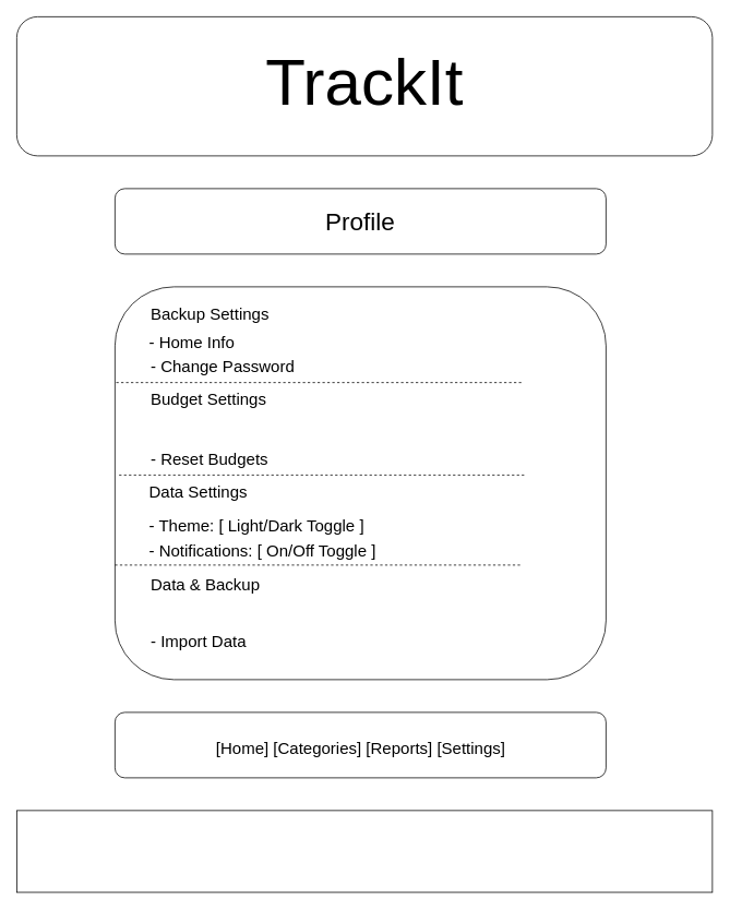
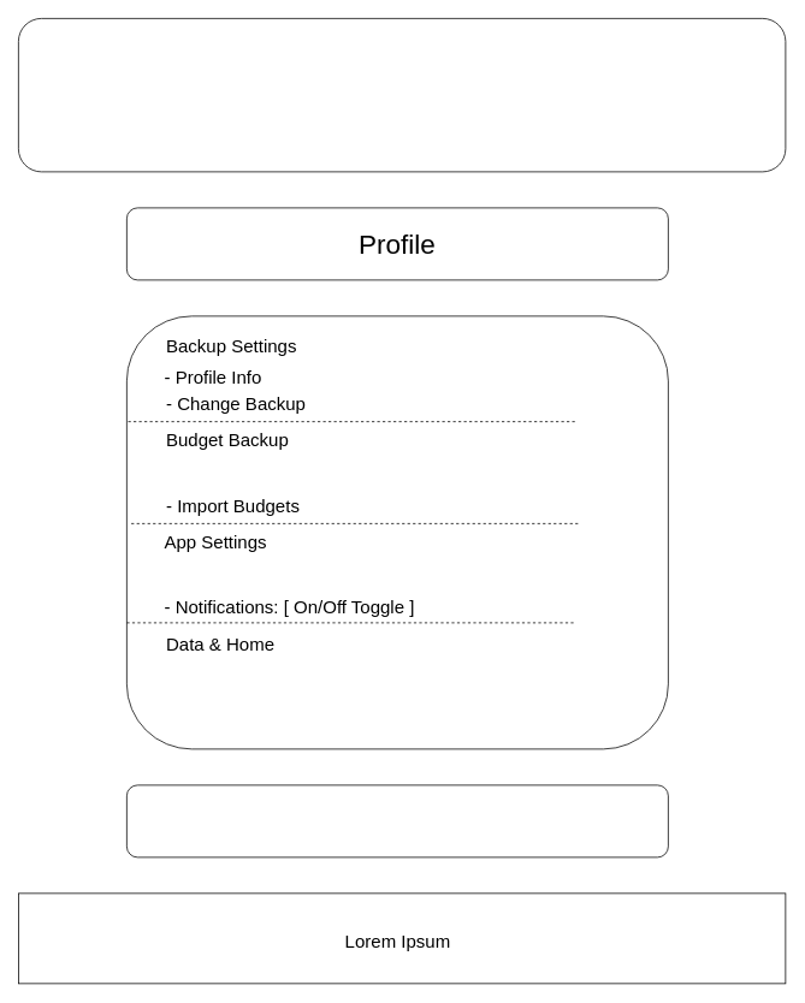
- <mxCell id="7" value="&lt;font style=&quot;font-size: 80px;&quot;&gt;TrackIt&lt;/font&gt;" style="text;strokeColor=none;align=center;fillColor=none;html=1;verticalAlign=middle;whiteSpace=wrap;rounded=0;" vertex="1" parent="1"><mxGeometry x="275" y="70" width="340" height="60" as="geometry" /></mxCell>
- <mxCell id="12" value="&lt;blockquote style=&quot;margin: 0 0 0 40px; border: none; padding: 0px;&quot;&gt;&lt;span style=&quot;font-size: 20px;&quot;&gt;- Home Info&lt;/span&gt;&lt;/blockquote&gt;" style="text;strokeColor=none;align=left;fillColor=none;html=1;verticalAlign=middle;whiteSpace=wrap;rounded=0;fontSize=30;" vertex="1" parent="1"><mxGeometry x="140" y="399" width="495" height="30" as="geometry" /></mxCell>
+ <mxCell id="12" value="&lt;blockquote style=&quot;margin: 0 0 0 40px; border: none; padding: 0px;&quot;&gt;&lt;span style=&quot;font-size: 20px;&quot;&gt;- Profile Info&lt;/span&gt;&lt;/blockquote&gt;" style="text;strokeColor=none;align=left;fillColor=none;html=1;verticalAlign=middle;whiteSpace=wrap;rounded=0;fontSize=30;" vertex="1" parent="1"><mxGeometry x="140" y="399" width="495" height="30" as="geometry" /></mxCell>
- <mxCell id="13" value="&lt;blockquote style=&quot;margin: 0 0 0 40px; border: none; padding: 0px;&quot;&gt;&lt;span style=&quot;font-size: 20px;&quot;&gt;- Change Password&lt;/span&gt;&lt;/blockquote&gt;" style="text;strokeColor=none;align=left;fillColor=none;html=1;verticalAlign=middle;whiteSpace=wrap;rounded=0;fontSize=30;" vertex="1" parent="1"><mxGeometry x="141.5" y="429" width="495" height="30" as="geometry" /></mxCell>
+ <mxCell id="13" value="&lt;blockquote style=&quot;margin: 0 0 0 40px; border: none; padding: 0px;&quot;&gt;&lt;span style=&quot;font-size: 20px;&quot;&gt;- Change Backup&lt;/span&gt;&lt;/blockquote&gt;" style="text;strokeColor=none;align=left;fillColor=none;html=1;verticalAlign=middle;whiteSpace=wrap;rounded=0;fontSize=30;" vertex="1" parent="1"><mxGeometry x="141.5" y="429" width="495" height="30" as="geometry" /></mxCell>
- <mxCell id="14" value="&lt;blockquote style=&quot;margin: 0 0 0 40px; border: none; padding: 0px;&quot;&gt;&lt;span style=&quot;font-size: 20px;&quot;&gt;Budget Settings&lt;/span&gt;&lt;/blockquote&gt;" style="text;strokeColor=none;align=left;fillColor=none;html=1;verticalAlign=middle;whiteSpace=wrap;rounded=0;fontSize=30;" vertex="1" parent="1"><mxGeometry x="141.5" y="458" width="495" height="50" as="geometry" /></mxCell>
+ <mxCell id="14" value="&lt;blockquote style=&quot;margin: 0 0 0 40px; border: none; padding: 0px;&quot;&gt;&lt;span style=&quot;font-size: 20px;&quot;&gt;Budget Backup&lt;/span&gt;&lt;/blockquote&gt;" style="text;strokeColor=none;align=left;fillColor=none;html=1;verticalAlign=middle;whiteSpace=wrap;rounded=0;fontSize=30;" vertex="1" parent="1"><mxGeometry x="141.5" y="458" width="495" height="50" as="geometry" /></mxCell>
- <mxCell id="15" value="&lt;blockquote style=&quot;margin: 0 0 0 40px; border: none; padding: 0px;&quot;&gt;&lt;span style=&quot;font-size: 20px;&quot;&gt;- Reset Budgets&lt;/span&gt;&lt;/blockquote&gt;" style="text;strokeColor=none;align=left;fillColor=none;html=1;verticalAlign=middle;whiteSpace=wrap;rounded=0;fontSize=30;" vertex="1" parent="1"><mxGeometry x="141.5" y="542" width="495" height="30" as="geometry" /></mxCell>
+ <mxCell id="15" value="&lt;blockquote style=&quot;margin: 0 0 0 40px; border: none; padding: 0px;&quot;&gt;&lt;span style=&quot;font-size: 20px;&quot;&gt;- Import Budgets&lt;/span&gt;&lt;/blockquote&gt;" style="text;strokeColor=none;align=left;fillColor=none;html=1;verticalAlign=middle;whiteSpace=wrap;rounded=0;fontSize=30;" vertex="1" parent="1"><mxGeometry x="141.5" y="542" width="495" height="30" as="geometry" /></mxCell>
- <mxCell id="16" value="&lt;blockquote style=&quot;margin: 0 0 0 40px; border: none; padding: 0px;&quot;&gt;&lt;span style=&quot;font-size: 20px;&quot;&gt;Data Settings&lt;/span&gt;&lt;/blockquote&gt;" style="text;strokeColor=none;align=left;fillColor=none;html=1;verticalAlign=middle;whiteSpace=wrap;rounded=0;fontSize=30;" vertex="1" parent="1"><mxGeometry x="140" y="572" width="495" height="50" as="geometry" /></mxCell>
+ <mxCell id="16" value="&lt;blockquote style=&quot;margin: 0 0 0 40px; border: none; padding: 0px;&quot;&gt;&lt;span style=&quot;font-size: 20px;&quot;&gt;App Settings&lt;/span&gt;&lt;/blockquote&gt;" style="text;strokeColor=none;align=left;fillColor=none;html=1;verticalAlign=middle;whiteSpace=wrap;rounded=0;fontSize=30;" vertex="1" parent="1"><mxGeometry x="140" y="572" width="495" height="50" as="geometry" /></mxCell>
- <mxCell id="17" value="&lt;blockquote style=&quot;margin: 0 0 0 40px; border: none; padding: 0px;&quot;&gt;&lt;span style=&quot;font-size: 20px;&quot;&gt;- Theme: [ Light/Dark Toggle ]&lt;/span&gt;&lt;/blockquote&gt;" style="text;strokeColor=none;align=left;fillColor=none;html=1;verticalAlign=middle;whiteSpace=wrap;rounded=0;fontSize=30;" vertex="1" parent="1"><mxGeometry x="140" y="623" width="495" height="30" as="geometry" /></mxCell>
- <mxCell id="19" value="&lt;blockquote style=&quot;margin: 0 0 0 40px; border: none; padding: 0px;&quot;&gt;&lt;span style=&quot;font-size: 20px;&quot;&gt;Data &amp;amp; Backup&lt;/span&gt;&lt;/blockquote&gt;" style="text;strokeColor=none;align=left;fillColor=none;html=1;verticalAlign=middle;whiteSpace=wrap;rounded=0;fontSize=30;" vertex="1" parent="1"><mxGeometry x="141.5" y="685" width="495" height="50" as="geometry" /></mxCell>
+ <mxCell id="19" value="&lt;blockquote style=&quot;margin: 0 0 0 40px; border: none; padding: 0px;&quot;&gt;&lt;span style=&quot;font-size: 20px;&quot;&gt;Data &amp;amp; Home&lt;/span&gt;&lt;/blockquote&gt;" style="text;strokeColor=none;align=left;fillColor=none;html=1;verticalAlign=middle;whiteSpace=wrap;rounded=0;fontSize=30;" vertex="1" parent="1"><mxGeometry x="141.5" y="685" width="495" height="50" as="geometry" /></mxCell>
- <mxCell id="20" value="&lt;blockquote style=&quot;margin: 0 0 0 40px; border: none; padding: 0px;&quot;&gt;&lt;span style=&quot;font-size: 20px;&quot;&gt;- Import Data&lt;/span&gt;&lt;/blockquote&gt;" style="text;strokeColor=none;align=left;fillColor=none;html=1;verticalAlign=middle;whiteSpace=wrap;rounded=0;fontSize=30;" vertex="1" parent="1"><mxGeometry x="141.5" y="765" width="495" height="30" as="geometry" /></mxCell>
- <mxCell id="9" value="&lt;span style=&quot;font-size: 20px;&quot;&gt;[Home] [Categories]&amp;nbsp;&lt;/span&gt;&lt;span style=&quot;font-size: 20px;&quot;&gt;[Reports]&amp;nbsp;&lt;/span&gt;&lt;span style=&quot;font-size: 20px;&quot;&gt;[Settings]&lt;/span&gt;" style="text;strokeColor=none;align=center;fillColor=none;html=1;verticalAlign=middle;whiteSpace=wrap;rounded=0;fontSize=30;" vertex="1" parent="1"><mxGeometry x="192.5" y="875" width="495" height="70" as="geometry" /></mxCell>
+ <mxCell id="10" value="&lt;span style=&quot;font-size: 20px;&quot;&gt;Lorem Ipsum&lt;/span&gt;" style="text;strokeColor=none;align=center;fillColor=none;html=1;verticalAlign=middle;whiteSpace=wrap;rounded=0;fontSize=30;" vertex="1" parent="1"><mxGeometry x="192.5" y="1005" width="495" height="70" as="geometry" /></mxCell>
